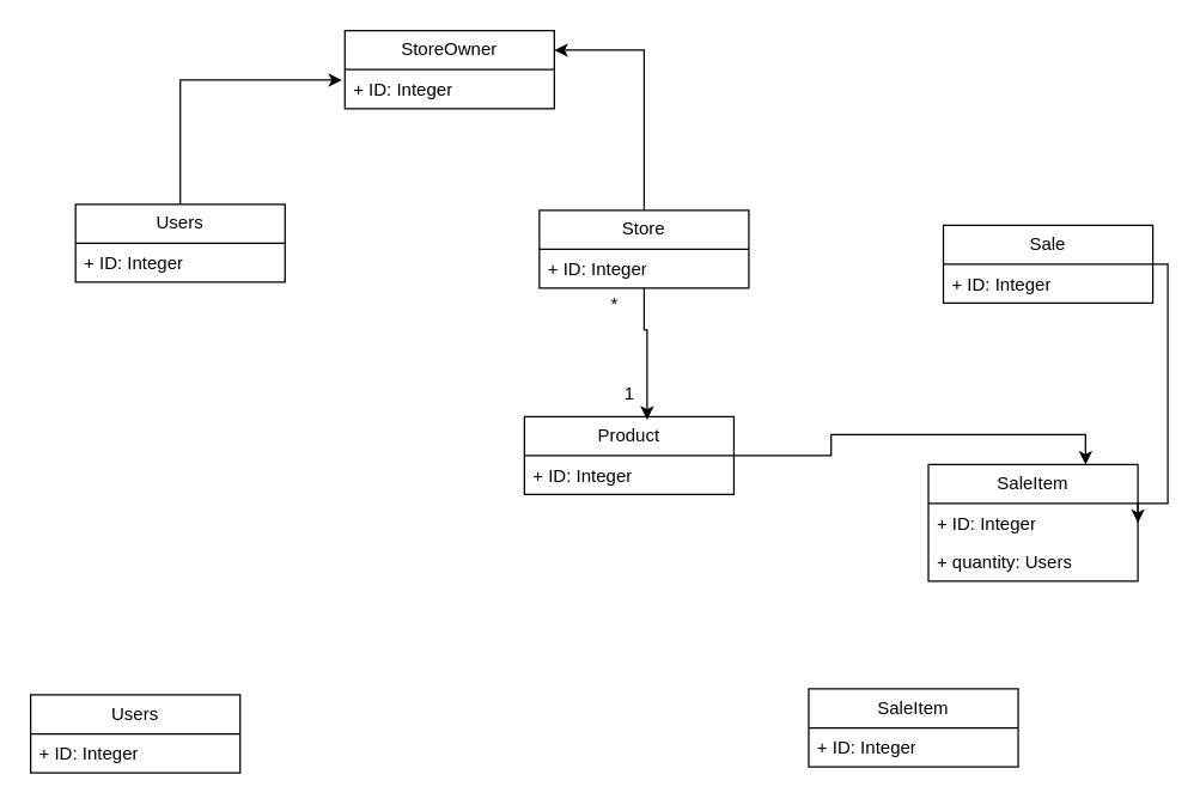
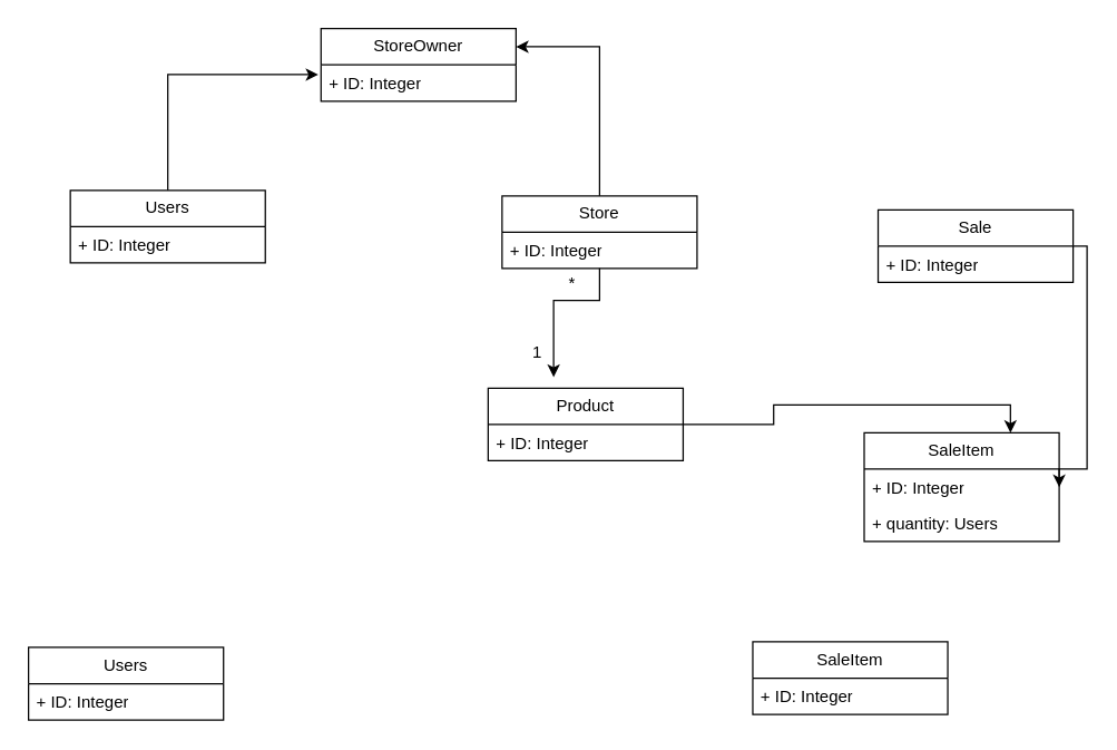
- <mxCell id="11" value="1" style="text;html=1;align=center;verticalAlign=middle;resizable=0;points=[];autosize=1;strokeColor=none;fillColor=none;" vertex="1" parent="1"><mxGeometry x="405" y="248" width="30" height="30" as="geometry" /></mxCell>
+ <mxCell id="11" value="1" style="text;html=1;align=center;verticalAlign=middle;resizable=0;points=[];autosize=1;strokeColor=none;fillColor=none;" vertex="1" parent="1"><mxGeometry x="370" y="238" width="30" height="30" as="geometry" /></mxCell>
